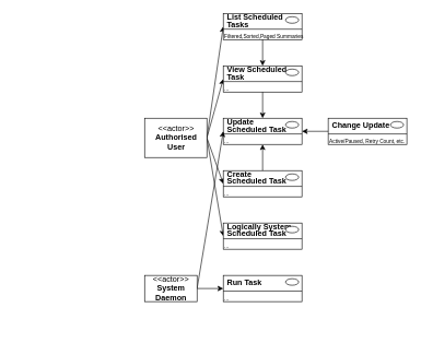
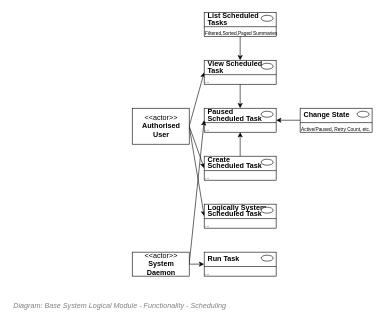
- <mxCell id="3" style="rounded=0;orthogonalLoop=1;jettySize=auto;html=1;entryX=0;entryY=1;entryDx=0;entryDy=0;exitX=1;exitY=0.5;exitDx=0;exitDy=0;" edge="1" parent="1" source="7" target="9"><mxGeometry relative="1" as="geometry" /></mxCell>
- <mxCell id="19" value="&lt;p style=&quot;line-height: 0.9;&quot;&gt;Update &lt;br&gt;Scheduled Task&lt;/p&gt;" style="html=1;align=left;spacingLeft=4;verticalAlign=middle;strokeColor=none;fillColor=none;fontStyle=1;spacingTop=2;" parent="18" vertex="1"><mxGeometry width="120" height="20" as="geometry" /></mxCell>
+ <mxCell id="19" value="&lt;p style=&quot;line-height: 0.9;&quot;&gt;Paused &lt;br&gt;Scheduled Task&lt;/p&gt;" style="html=1;align=left;spacingLeft=4;verticalAlign=middle;strokeColor=none;fillColor=none;fontStyle=1;spacingTop=2;" parent="18" vertex="1"><mxGeometry width="120" height="20" as="geometry" /></mxCell>
- <mxCell id="29" value="&lt;p style=&quot;line-height: 0.9;&quot;&gt;Change Update&lt;/p&gt;" style="html=1;align=left;spacingLeft=4;verticalAlign=middle;strokeColor=none;fillColor=none;fontStyle=1;spacingTop=2;" parent="28" vertex="1"><mxGeometry width="120" height="20" as="geometry" /></mxCell>
+ <mxCell id="29" value="&lt;p style=&quot;line-height: 0.9;&quot;&gt;Change State&lt;/p&gt;" style="html=1;align=left;spacingLeft=4;verticalAlign=middle;strokeColor=none;fillColor=none;fontStyle=1;spacingTop=2;" parent="28" vertex="1"><mxGeometry width="120" height="20" as="geometry" /></mxCell>
- <mxCell id="49" value="&amp;lt;&amp;lt;actor&amp;gt;&amp;gt;&lt;br&gt;&lt;b&gt;System &lt;br&gt;Daemon&lt;br&gt;&lt;/b&gt;" style="text;html=1;align=center;verticalAlign=middle;dashed=0;fillColor=#ffffff;strokeColor=#000000;" vertex="1" parent="1"><mxGeometry x="220" y="420" width="80" height="40" as="geometry" /></mxCell>
+ <mxCell id="49" value="&amp;lt;&amp;lt;actor&amp;gt;&amp;gt;&lt;br&gt;&lt;b&gt;System &lt;br&gt;Daemon&lt;br&gt;&lt;/b&gt;" style="text;html=1;align=center;verticalAlign=middle;dashed=0;fillColor=#ffffff;strokeColor=#000000;" vertex="1" parent="1"><mxGeometry x="220" y="420" width="95" height="40" as="geometry" /></mxCell>
+ <mxCell id="2" value="&lt;font style=&quot;font-size: 12px ; font-weight: normal&quot;&gt;&lt;i&gt;&lt;span style=&quot;font-size: 12px&quot;&gt;Diagram: Base System Logical Module -&amp;nbsp;&lt;/span&gt;&lt;span style=&quot;font-size: 12px&quot;&gt;Functionality -&amp;nbsp;&lt;/span&gt;Scheduling&lt;/i&gt;&lt;/font&gt;" style="text;strokeColor=none;fillColor=none;html=1;fontSize=12;fontStyle=1;verticalAlign=middle;align=left;shadow=0;glass=0;comic=0;opacity=30;fontColor=#808080;" parent="1" vertex="1"><mxGeometry x="20" y="500" width="520" height="20" as="geometry" /></mxCell>
